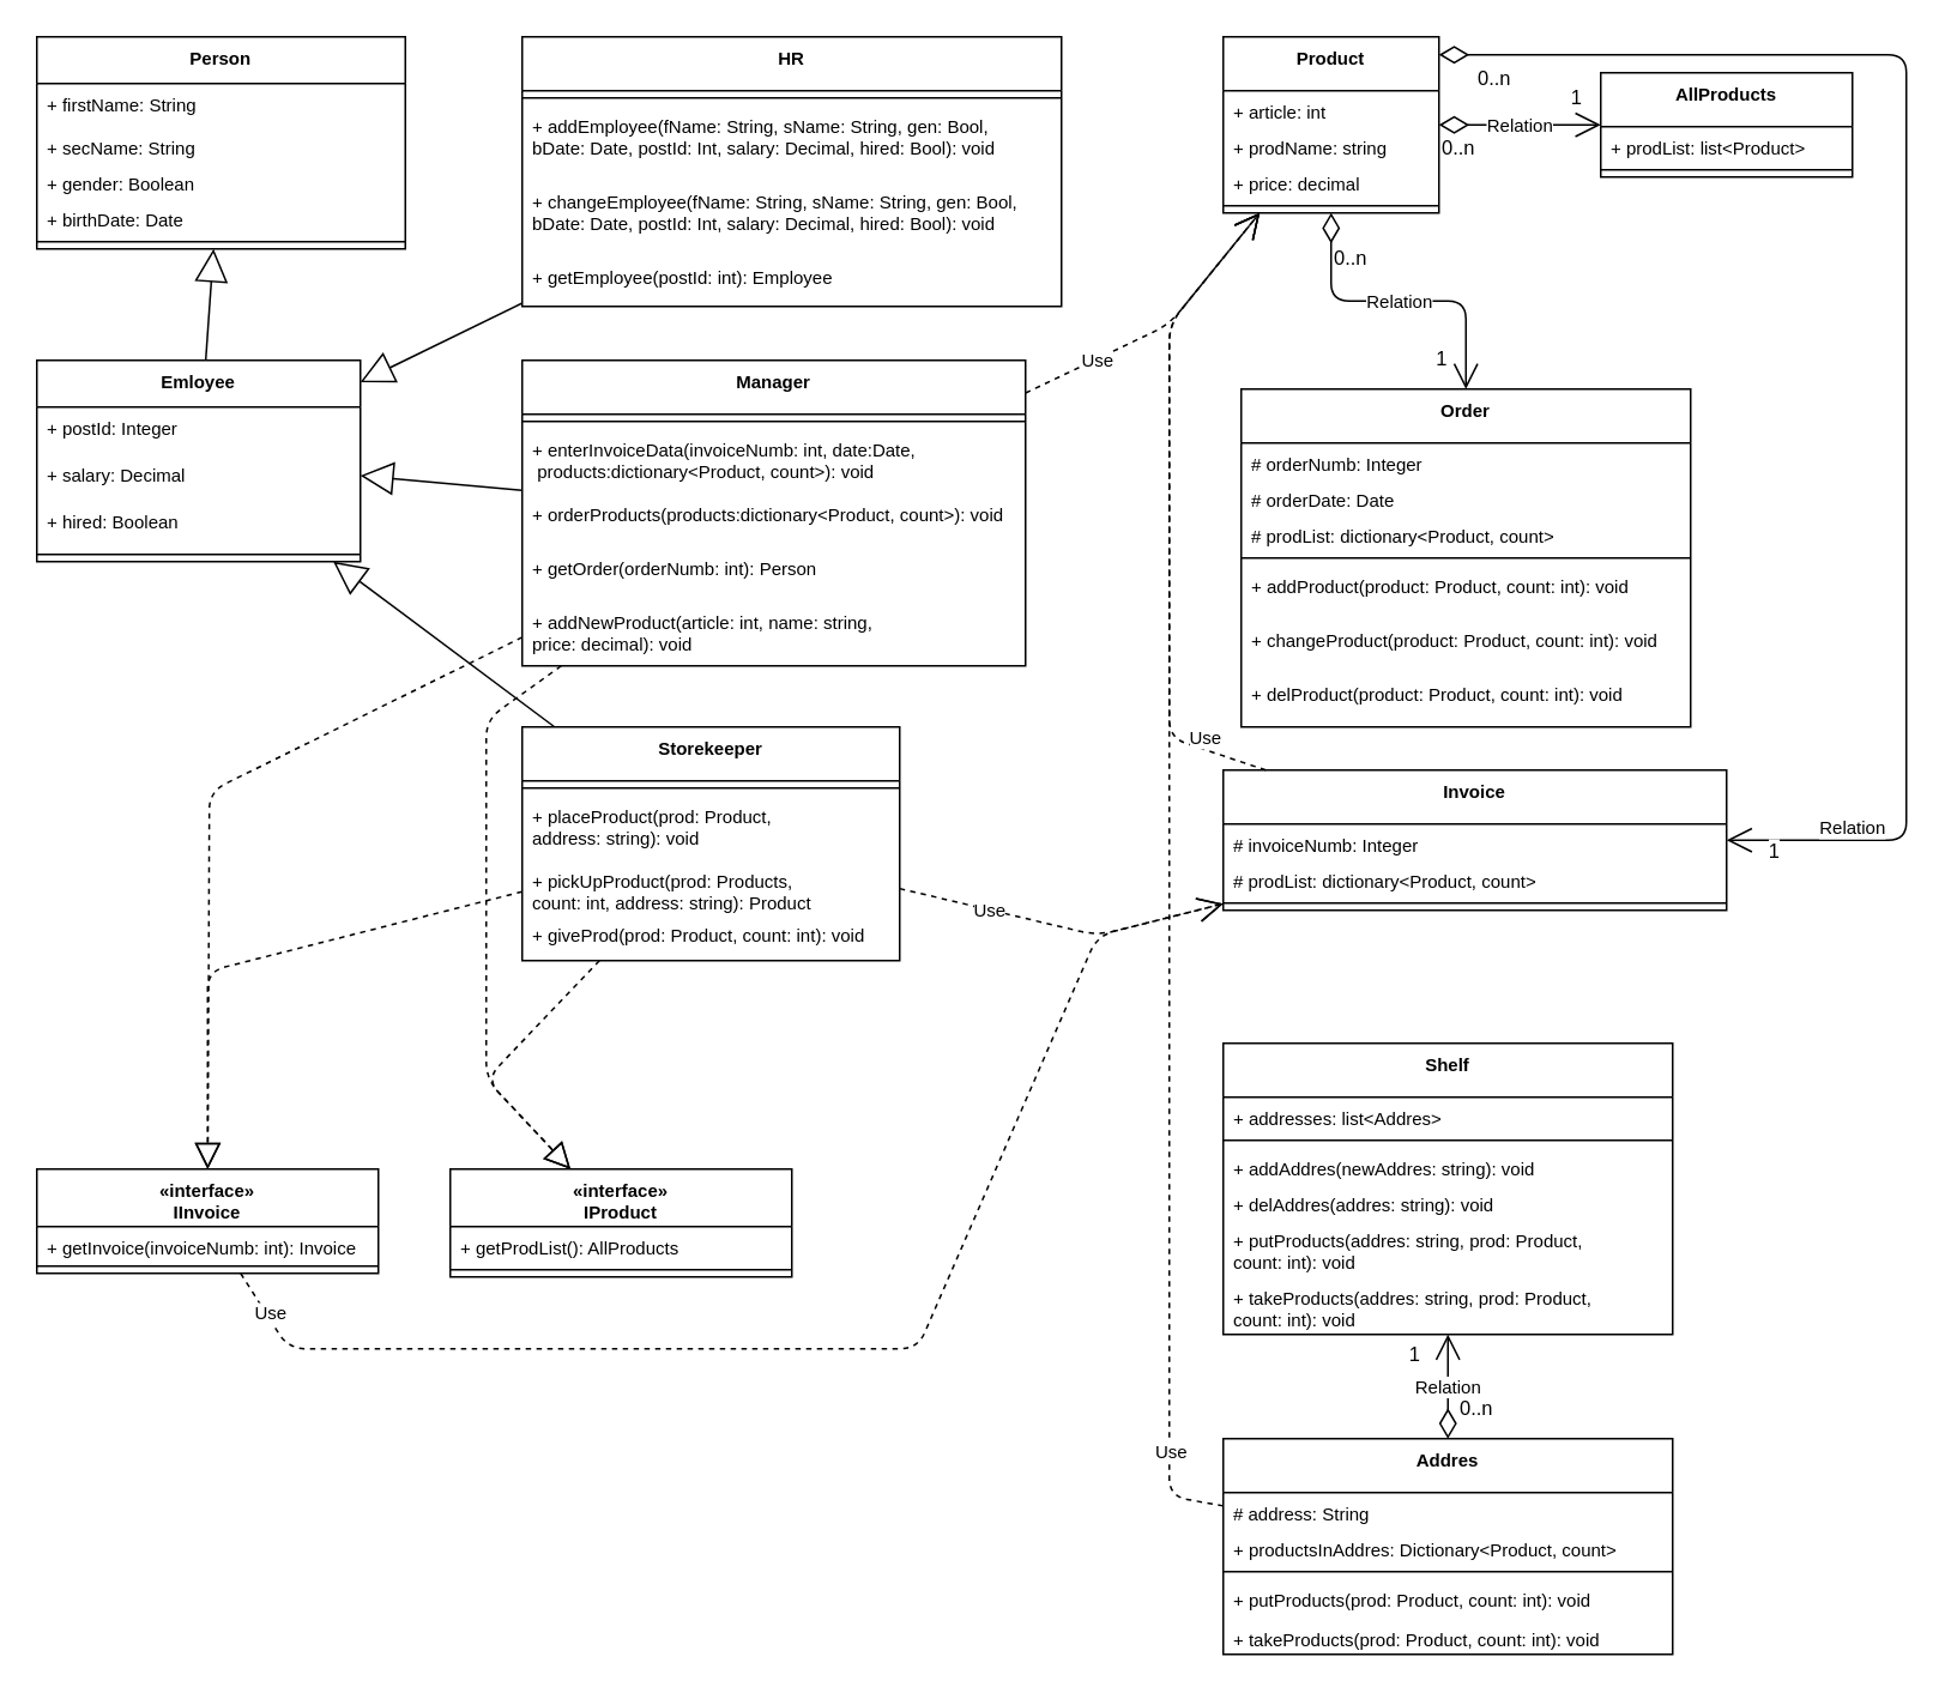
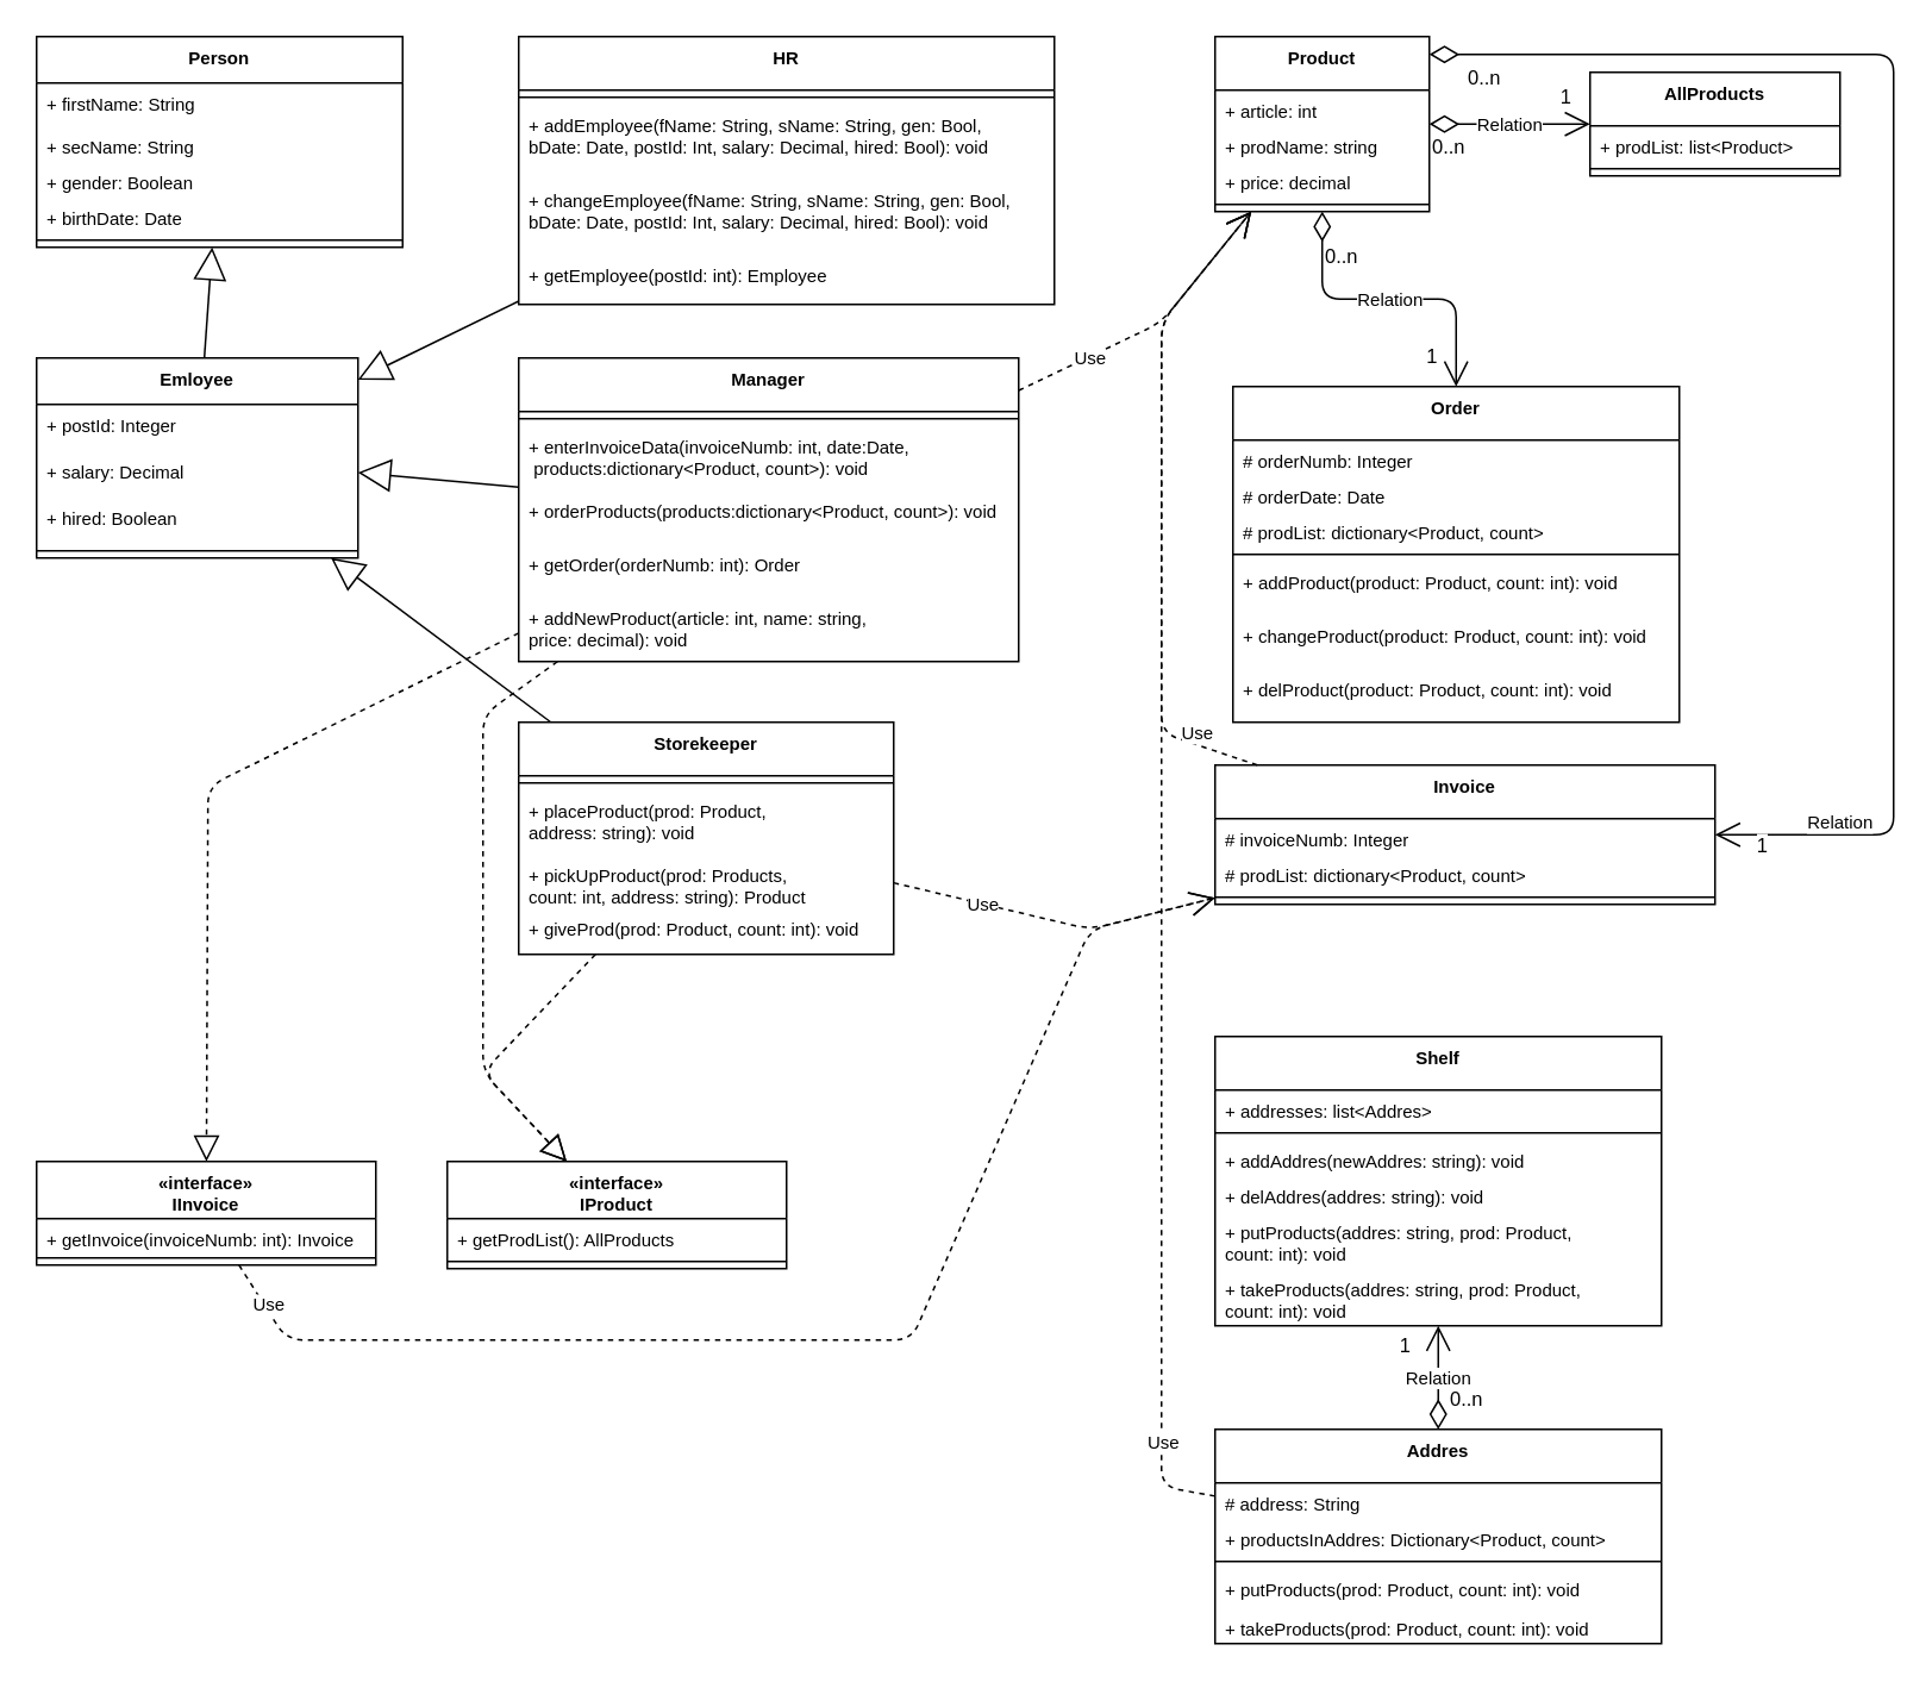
- <mxCell id="24" value="+ getOrder(orderNumb: int): Person" style="text;strokeColor=none;fillColor=none;align=left;verticalAlign=top;spacingLeft=4;spacingRight=4;overflow=hidden;rotatable=0;points=[[0,0.5],[1,0.5]];portConstraint=eastwest;fontSize=10;" vertex="1" parent="20"><mxGeometry y="104" width="280" height="30" as="geometry" /></mxCell>
+ <mxCell id="24" value="+ getOrder(orderNumb: int): Order" style="text;strokeColor=none;fillColor=none;align=left;verticalAlign=top;spacingLeft=4;spacingRight=4;overflow=hidden;rotatable=0;points=[[0,0.5],[1,0.5]];portConstraint=eastwest;fontSize=10;" vertex="1" parent="20"><mxGeometry y="104" width="280" height="30" as="geometry" /></mxCell>
- <mxCell id="86" value="" style="endArrow=block;dashed=1;endFill=0;endSize=12;html=1;fontSize=10;" edge="1" parent="1" source="15" target="79"><mxGeometry width="160" relative="1" as="geometry"><mxPoint x="495.517" y="390" as="sourcePoint" /><mxPoint x="770" y="605" as="targetPoint" /><Array as="points"><mxPoint x="115" y="540" /></Array></mxGeometry></mxCell>
